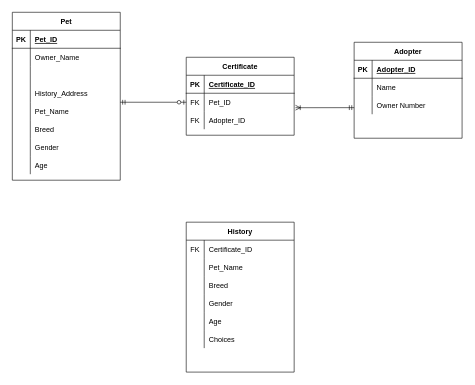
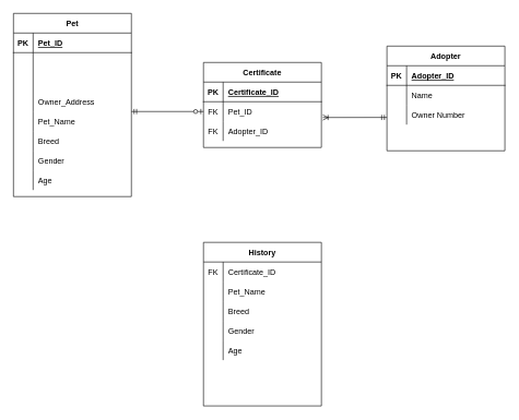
- <mxCell id="8" value="Owner_Name" style="shape=partialRectangle;connectable=0;fillColor=none;top=0;left=0;bottom=0;right=0;align=left;spacingLeft=6;overflow=hidden;" vertex="1" parent="6"><mxGeometry x="30" width="150" height="30" as="geometry"><mxRectangle width="150" height="30" as="alternateBounds" /></mxGeometry></mxCell>
- <mxCell id="13" value="History_Address" style="shape=partialRectangle;connectable=0;fillColor=none;top=0;left=0;bottom=0;right=0;align=left;spacingLeft=6;overflow=hidden;" vertex="1" parent="11"><mxGeometry x="30" width="150" height="30" as="geometry"><mxRectangle width="150" height="30" as="alternateBounds" /></mxGeometry></mxCell>
+ <mxCell id="13" value="Owner_Address" style="shape=partialRectangle;connectable=0;fillColor=none;top=0;left=0;bottom=0;right=0;align=left;spacingLeft=6;overflow=hidden;" vertex="1" parent="11"><mxGeometry x="30" width="150" height="30" as="geometry"><mxRectangle width="150" height="30" as="alternateBounds" /></mxGeometry></mxCell>
- <mxCell id="56" value="Choices" style="shape=partialRectangle;connectable=0;fillColor=none;top=0;left=0;bottom=0;right=0;align=left;spacingLeft=6;overflow=hidden;" vertex="1" parent="54"><mxGeometry x="30" width="150" height="30" as="geometry"><mxRectangle width="150" height="30" as="alternateBounds" /></mxGeometry></mxCell>
